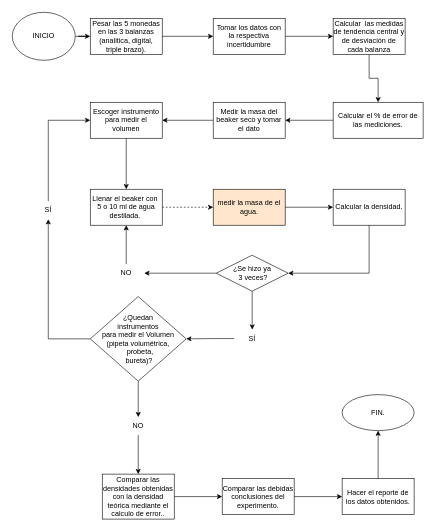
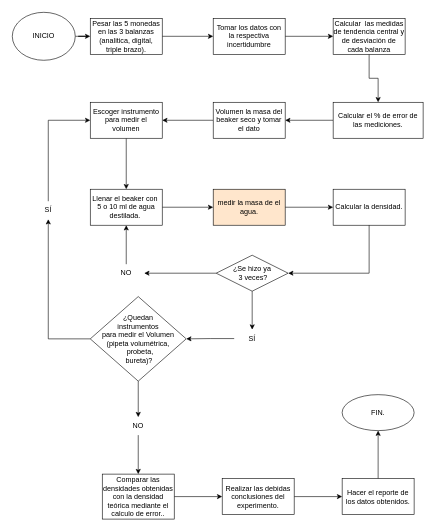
- <mxCell id="11" value="Medir la masa del beaker seco y tomar el dato" style="whiteSpace=wrap;html=1;rounded=0;" vertex="1" parent="1"><mxGeometry x="355" y="170" width="120" height="60" as="geometry" /></mxCell>
+ <mxCell id="11" value="Volumen la masa del beaker seco y tomar el dato" style="whiteSpace=wrap;html=1;rounded=0;" vertex="1" parent="1"><mxGeometry x="355" y="170" width="120" height="60" as="geometry" /></mxCell>
- <mxCell id="12" value="" style="edgeStyle=orthogonalEdgeStyle;rounded=0;orthogonalLoop=1;jettySize=auto;html=1;exitX=1;exitY=0.5;exitDx=0;exitDy=0;dashed=1;" edge="1" parent="1" source="13" target="15"><mxGeometry relative="1" as="geometry" /></mxCell>
+ <mxCell id="12" value="" style="edgeStyle=orthogonalEdgeStyle;rounded=0;orthogonalLoop=1;jettySize=auto;html=1;exitX=1;exitY=0.5;exitDx=0;exitDy=0;" edge="1" parent="1" source="13" target="15"><mxGeometry relative="1" as="geometry" /></mxCell>
- <mxCell id="39" value="Comparar las debidas conclusiones del experimento." style="whiteSpace=wrap;html=1;" vertex="1" parent="1"><mxGeometry x="370" y="797.5" width="120" height="60" as="geometry" /></mxCell>
+ <mxCell id="39" value="Realizar las debidas conclusiones del experimento." style="whiteSpace=wrap;html=1;" vertex="1" parent="1"><mxGeometry x="370" y="797.5" width="120" height="60" as="geometry" /></mxCell>
